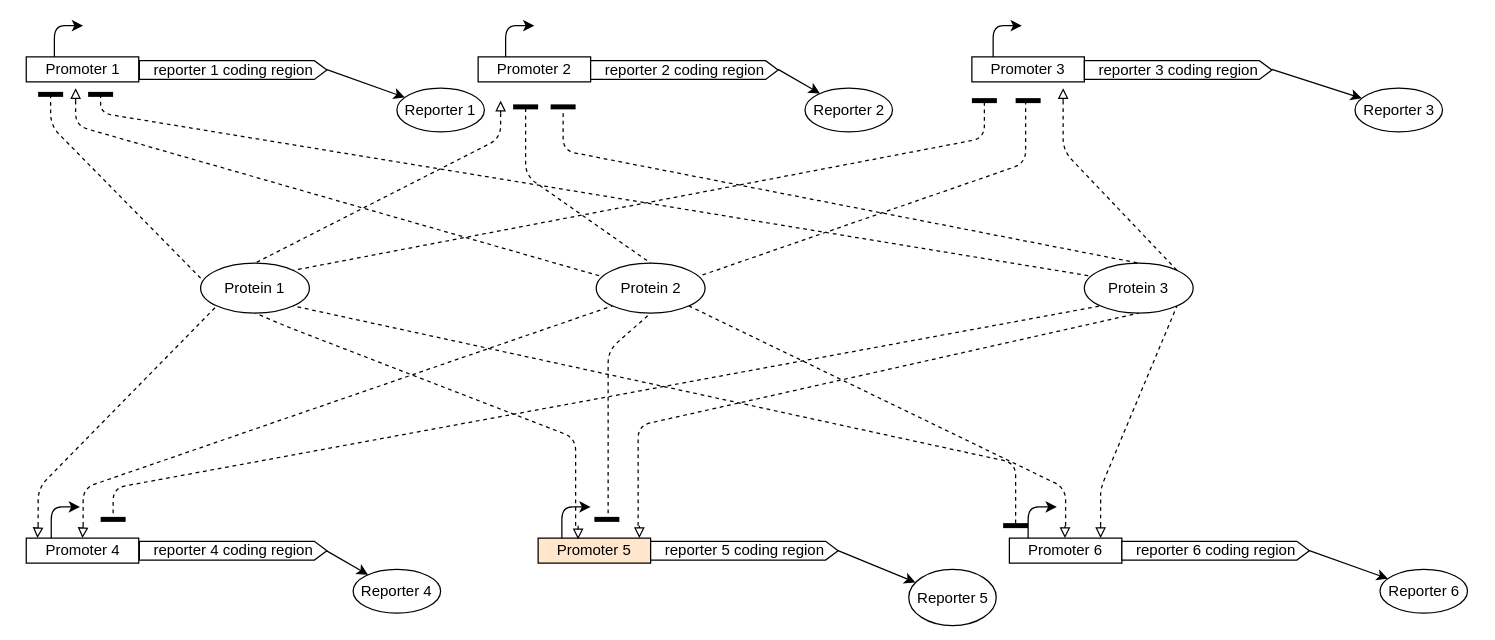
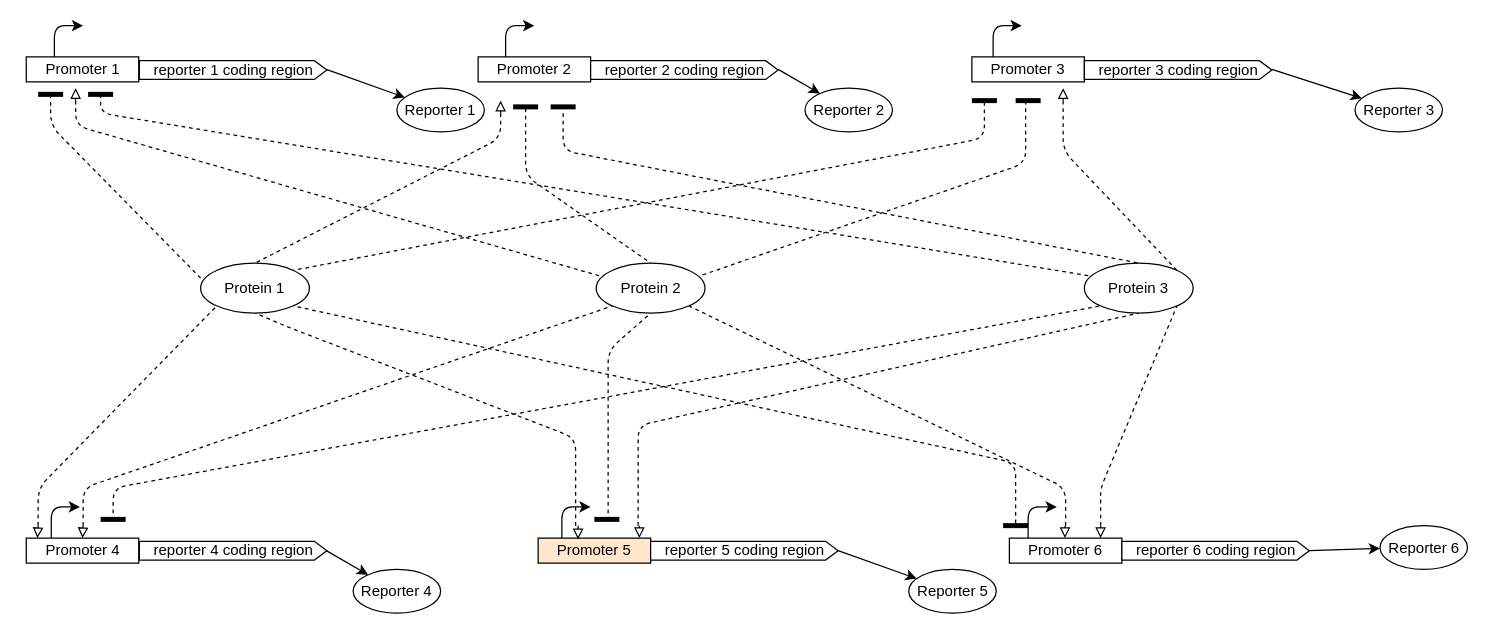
- <mxCell id="49" value="Reporter 6" style="ellipse;whiteSpace=wrap;html=1;" parent="1" vertex="1"><mxGeometry x="1103.5" y="455" width="70" height="35" as="geometry" /></mxCell>
+ <mxCell id="49" value="Reporter 6" style="ellipse;whiteSpace=wrap;html=1;" parent="1" vertex="1"><mxGeometry x="1103.5" y="420" width="70" height="35" as="geometry" /></mxCell>
- <mxCell id="40" value="Reporter 5" style="ellipse;whiteSpace=wrap;html=1;" parent="1" vertex="1"><mxGeometry x="726.5" y="455" width="70" height="45" as="geometry" /></mxCell>
+ <mxCell id="40" value="Reporter 5" style="ellipse;whiteSpace=wrap;html=1;" parent="1" vertex="1"><mxGeometry x="726.5" y="455" width="70" height="35" as="geometry" /></mxCell>
